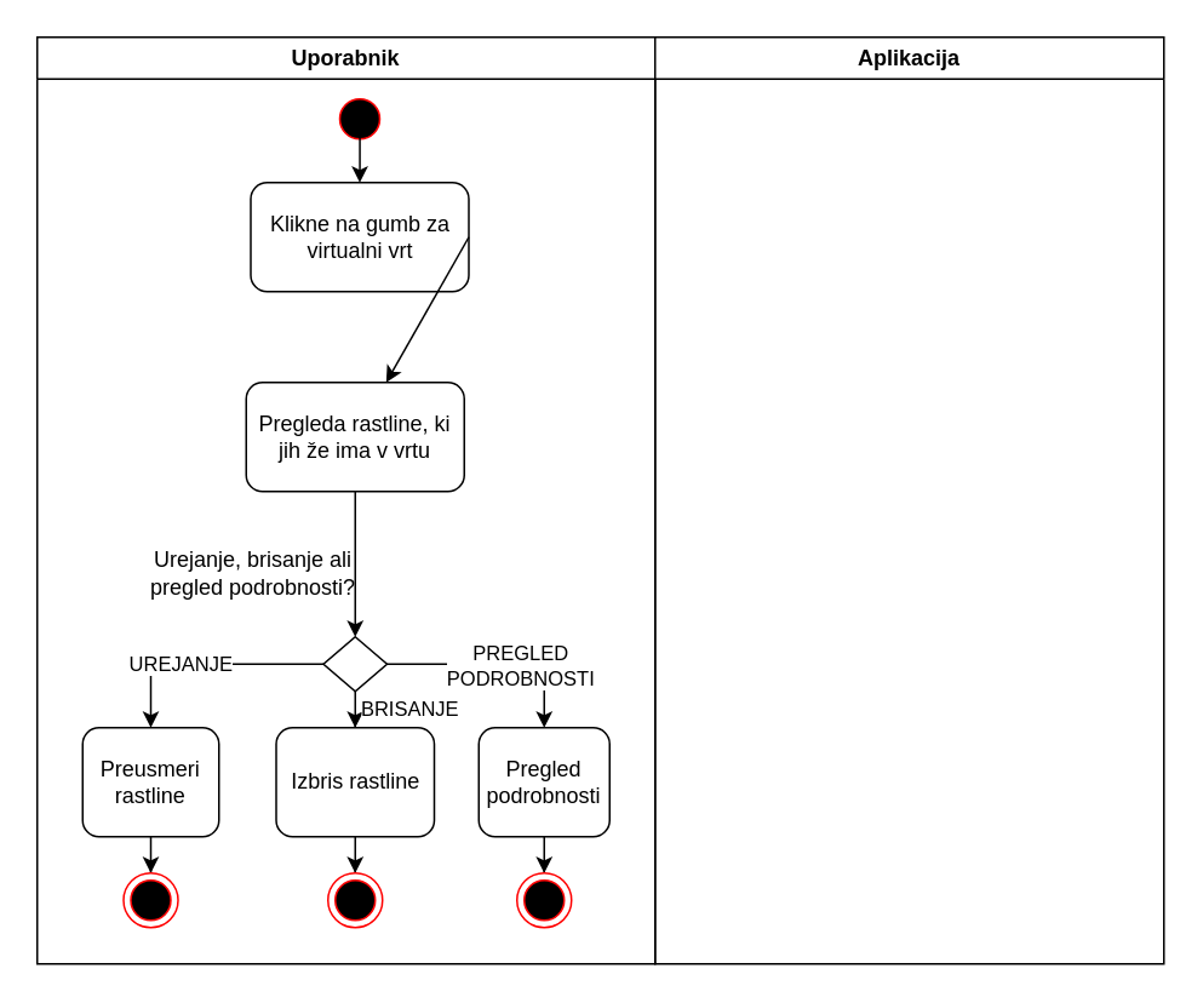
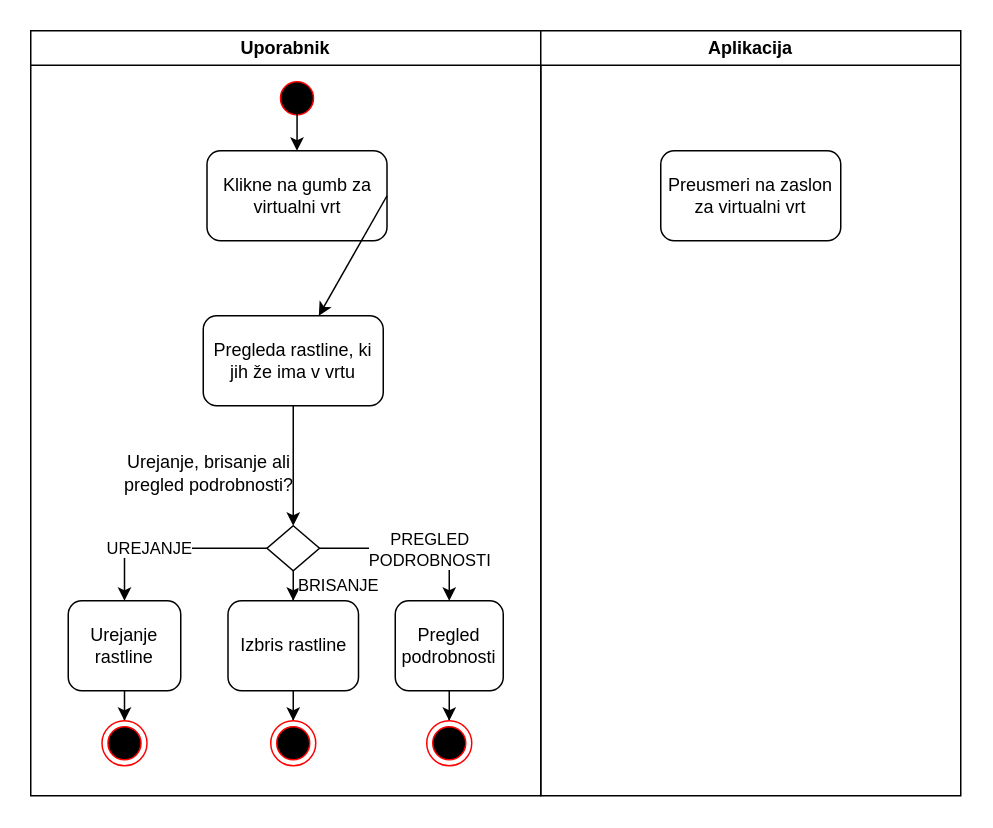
+ <mxCell id="25" value="Preusmeri na zaslon za virtualni vrt" style="rounded=1;whiteSpace=wrap;html=1;" parent="24" vertex="1"><mxGeometry x="80" y="80" width="120" height="60" as="geometry" /></mxCell>
- <mxCell id="14" value="Preusmeri rastline" style="rounded=1;whiteSpace=wrap;html=1;" parent="2" vertex="1"><mxGeometry x="25" y="380" width="75" height="60" as="geometry" /></mxCell>
+ <mxCell id="14" value="Urejanje rastline" style="rounded=1;whiteSpace=wrap;html=1;" parent="2" vertex="1"><mxGeometry x="25" y="380" width="75" height="60" as="geometry" /></mxCell>
